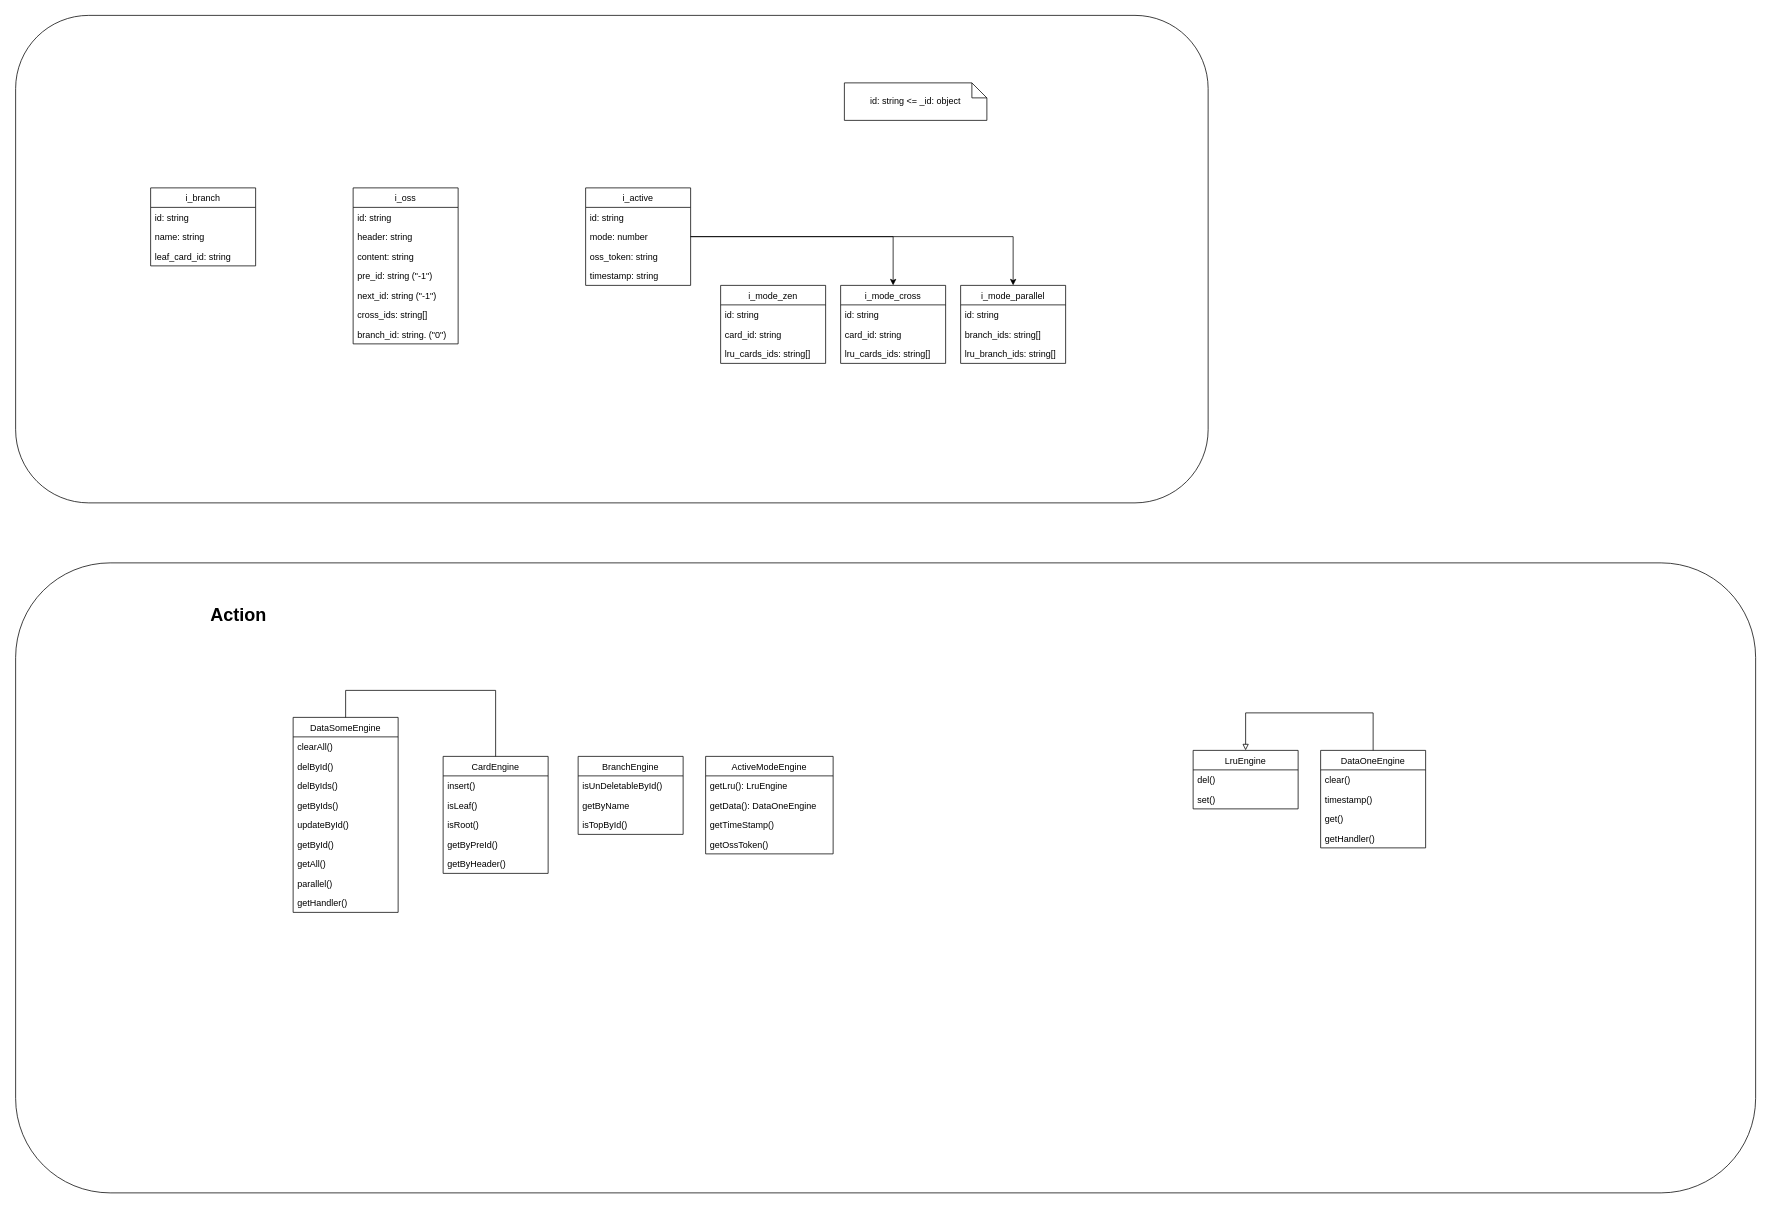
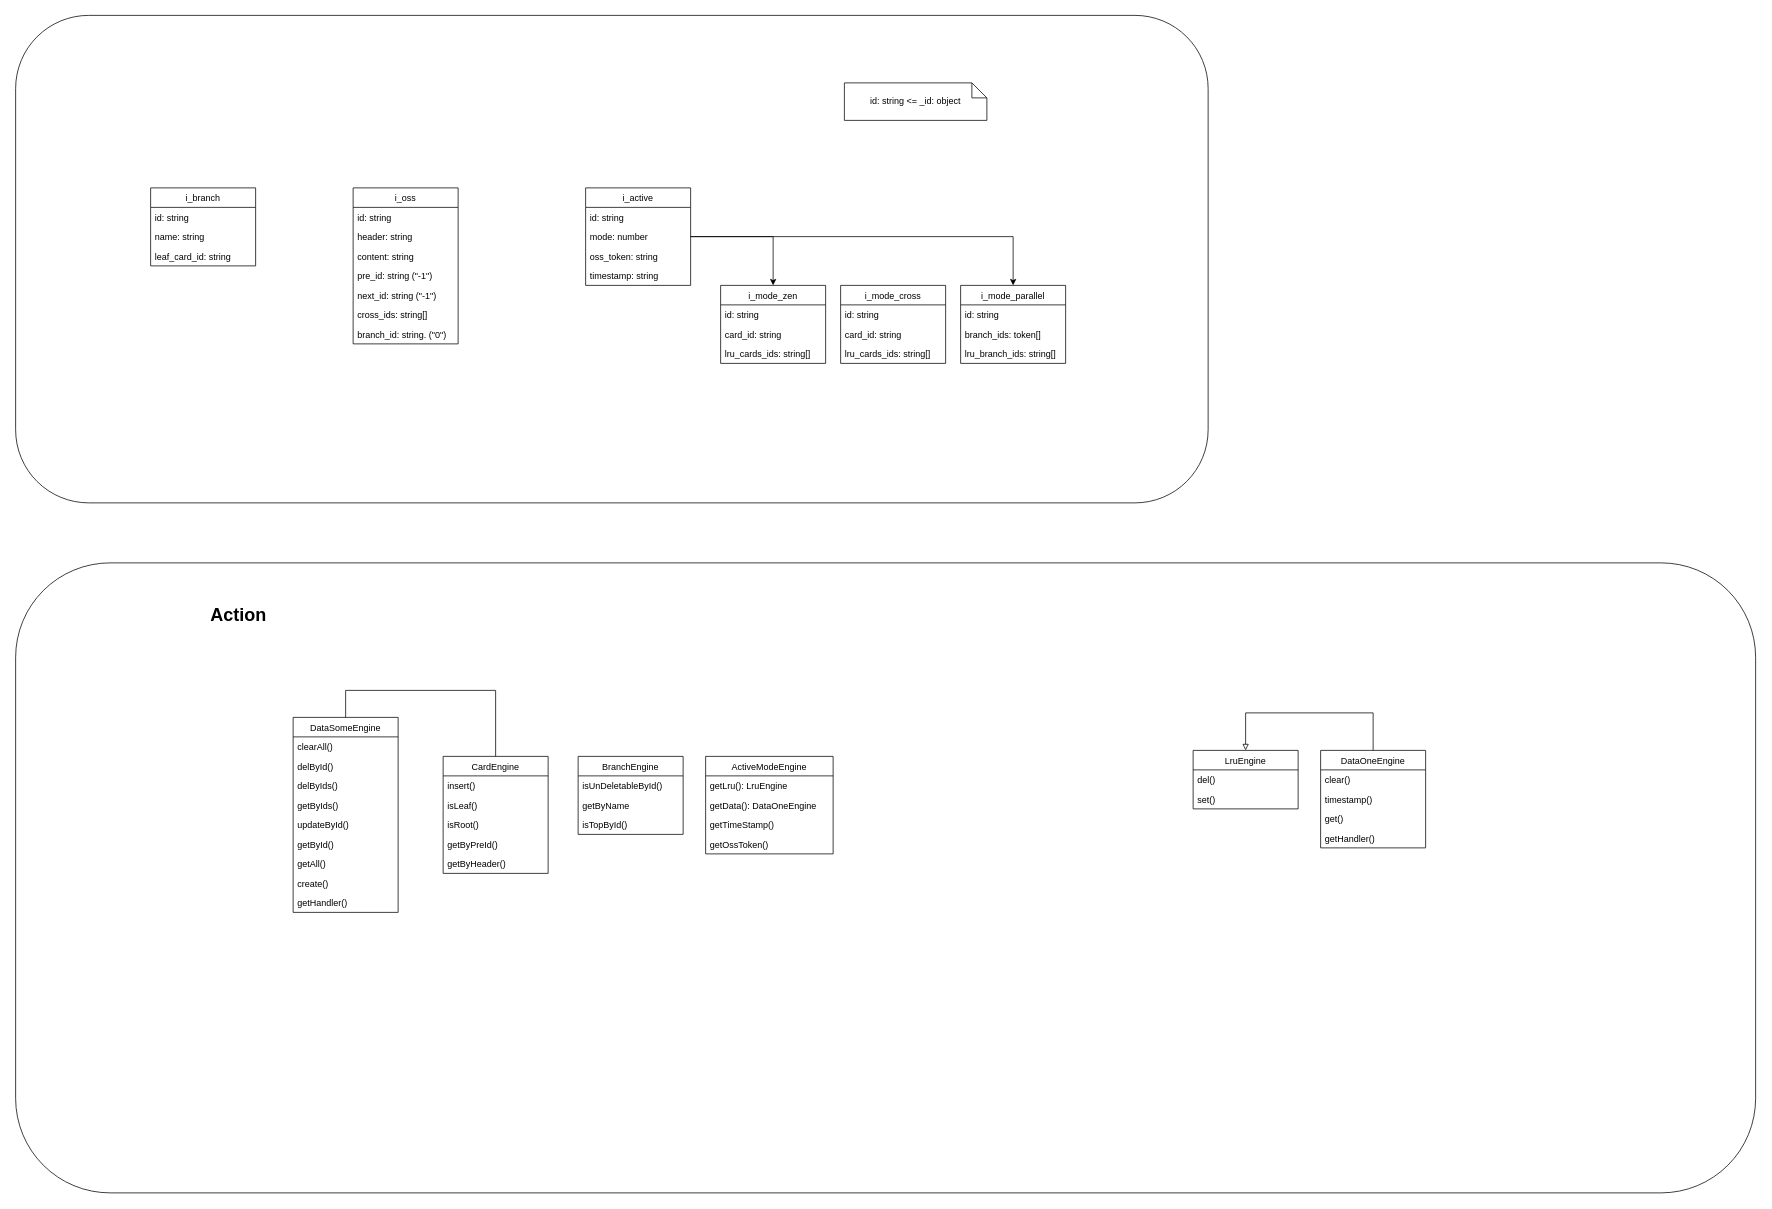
+ <mxCell id="34" style="edgeStyle=orthogonalEdgeStyle;rounded=0;orthogonalLoop=1;jettySize=auto;html=1;" edge="1" parent="1" source="17" target="20"><mxGeometry relative="1" as="geometry" /></mxCell>
- <mxCell id="33" style="edgeStyle=orthogonalEdgeStyle;rounded=0;orthogonalLoop=1;jettySize=auto;html=1;" edge="1" parent="1" source="17" target="24"><mxGeometry relative="1" as="geometry" /></mxCell>
- <mxCell id="30" value="branch_ids: string[]" style="text;strokeColor=none;fillColor=none;align=left;verticalAlign=top;spacingLeft=4;spacingRight=4;overflow=hidden;rotatable=0;points=[[0,0.5],[1,0.5]];portConstraint=eastwest;" vertex="1" parent="28"><mxGeometry y="52" width="140" height="26" as="geometry" /></mxCell>
+ <mxCell id="30" value="branch_ids: token[]" style="text;strokeColor=none;fillColor=none;align=left;verticalAlign=top;spacingLeft=4;spacingRight=4;overflow=hidden;rotatable=0;points=[[0,0.5],[1,0.5]];portConstraint=eastwest;" vertex="1" parent="28"><mxGeometry y="52" width="140" height="26" as="geometry" /></mxCell>
- <mxCell id="47" value="parallel()" style="text;strokeColor=none;fillColor=none;align=left;verticalAlign=top;spacingLeft=4;spacingRight=4;overflow=hidden;rotatable=0;points=[[0,0.5],[1,0.5]];portConstraint=eastwest;" vertex="1" parent="39"><mxGeometry y="208" width="140" height="26" as="geometry" /></mxCell>
+ <mxCell id="47" value="create()" style="text;strokeColor=none;fillColor=none;align=left;verticalAlign=top;spacingLeft=4;spacingRight=4;overflow=hidden;rotatable=0;points=[[0,0.5],[1,0.5]];portConstraint=eastwest;" vertex="1" parent="39"><mxGeometry y="208" width="140" height="26" as="geometry" /></mxCell>
